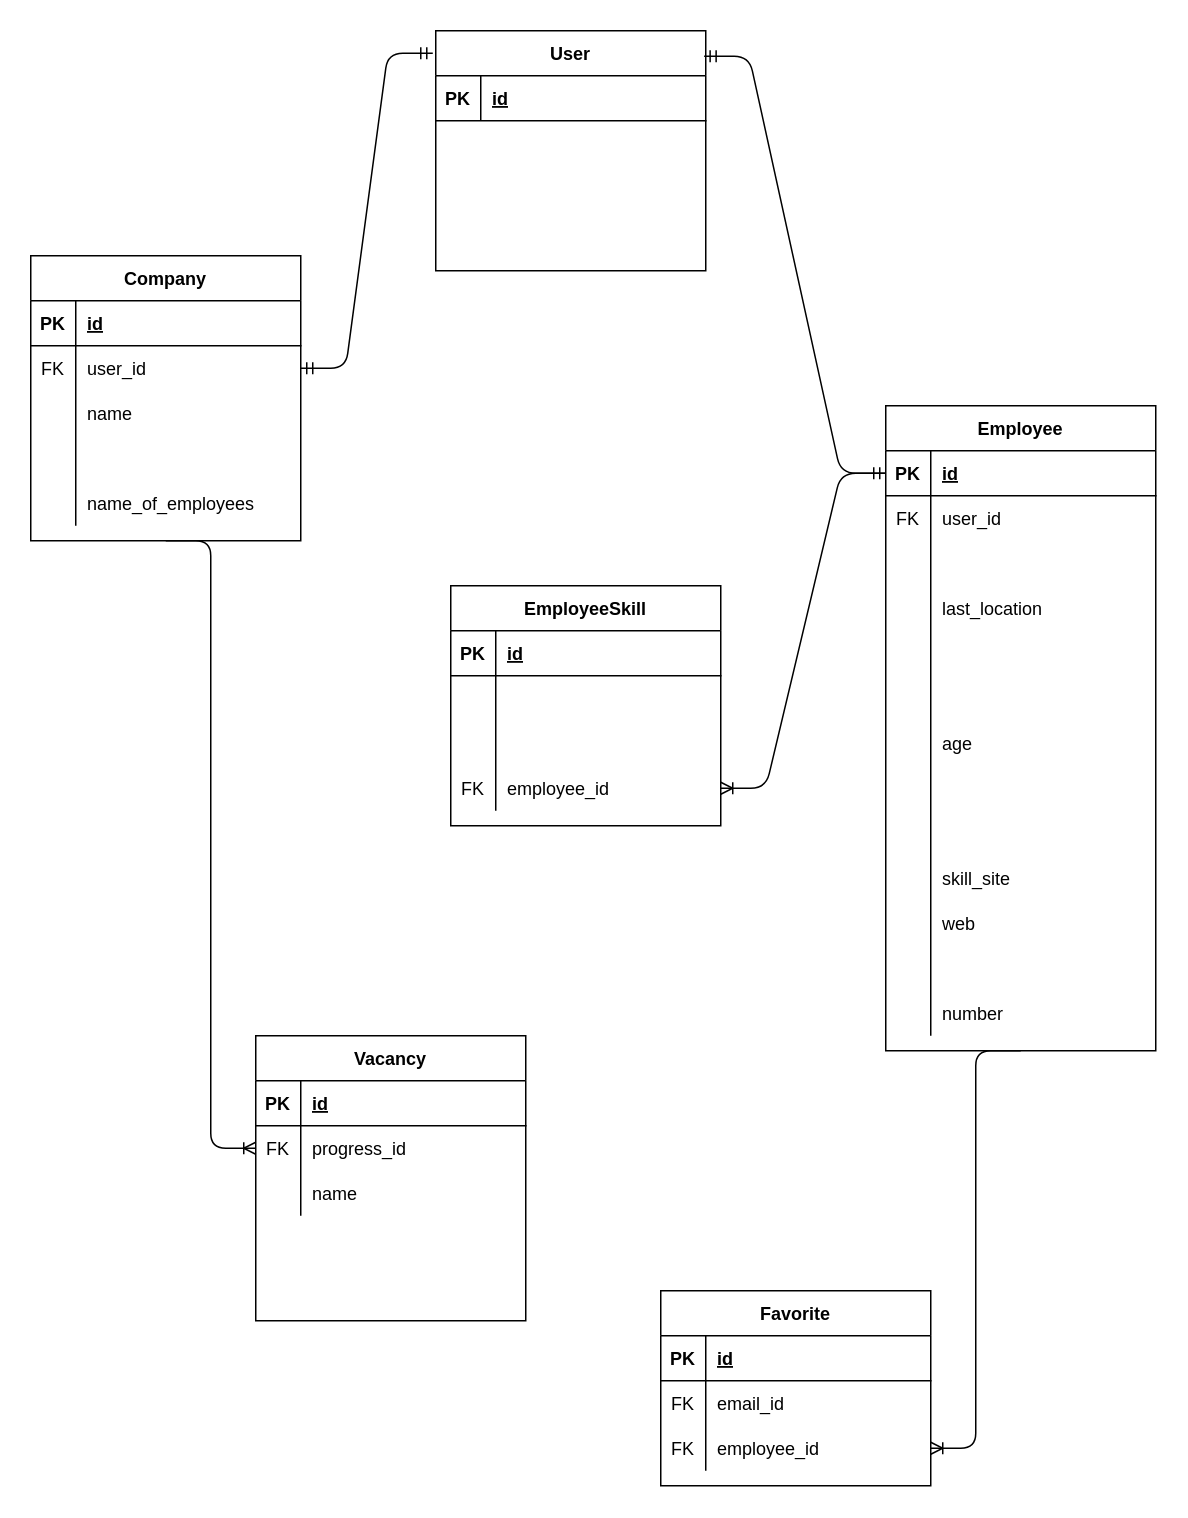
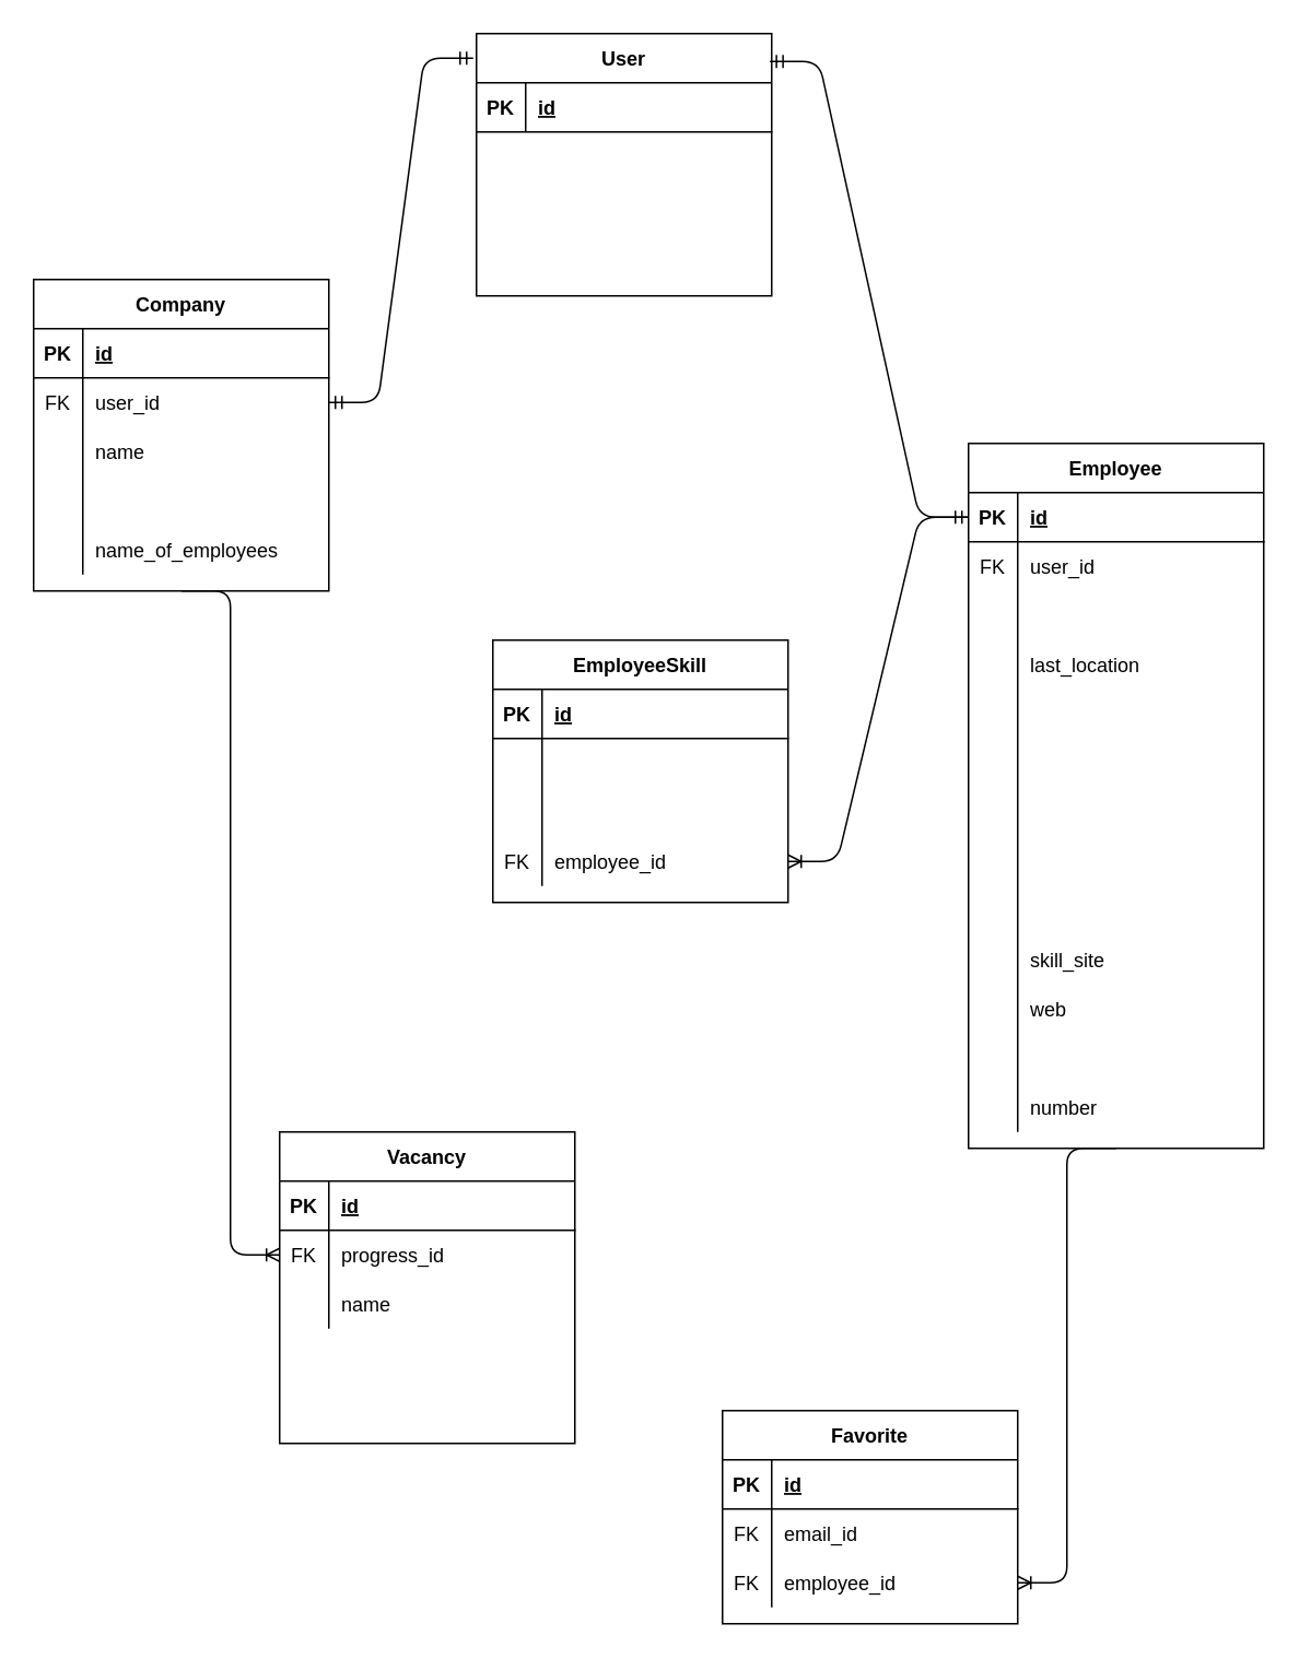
- <mxCell id="65" value="age" style="shape=partialRectangle;connectable=0;fillColor=none;top=0;left=0;bottom=0;right=0;align=left;spacingLeft=6;overflow=hidden;" vertex="1" parent="63"><mxGeometry x="30" width="150" height="30" as="geometry" /></mxCell>
